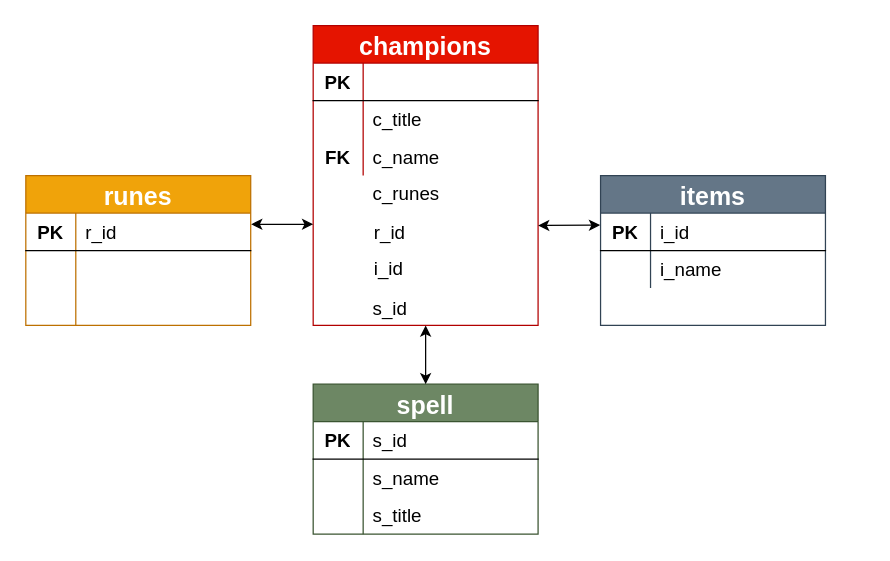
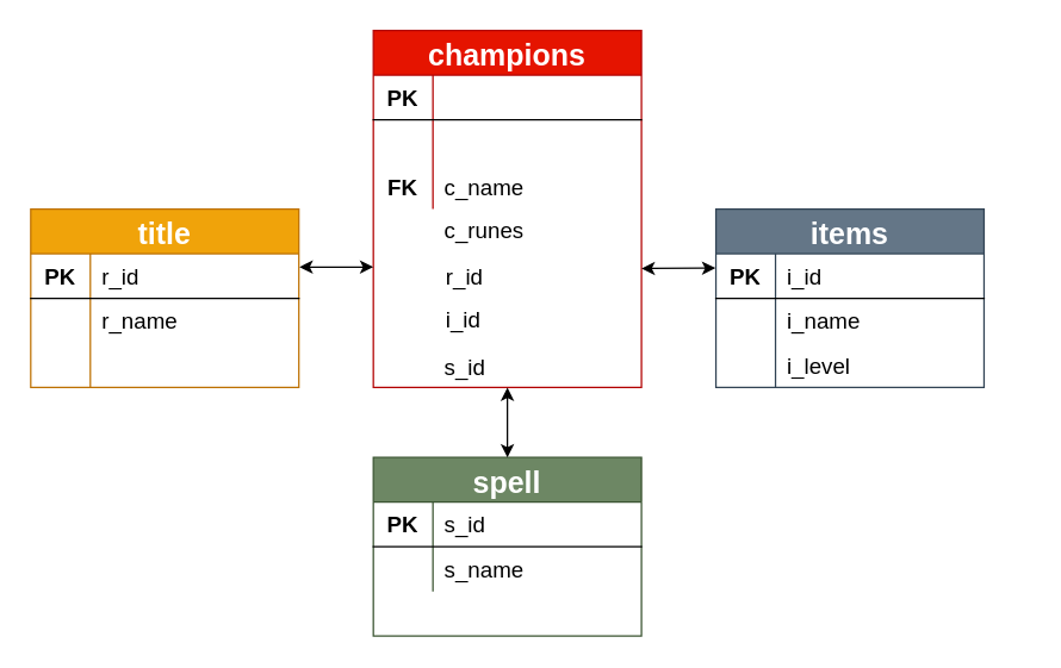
- <mxCell id="21" value="&lt;span style=&quot;font-size: 15px&quot;&gt;c_title&lt;/span&gt;" style="shape=partialRectangle;html=1;whiteSpace=wrap;connectable=0;fillColor=none;top=0;left=0;bottom=0;right=0;align=left;spacingLeft=6;overflow=hidden;" vertex="1" parent="19"><mxGeometry x="40" width="140" height="30" as="geometry" /></mxCell>
- <mxCell id="32" value="runes" style="shape=table;startSize=30;container=1;collapsible=0;childLayout=tableLayout;fixedRows=1;rowLines=0;fontStyle=1;align=center;fontSize=20;fillColor=#f0a30a;strokeColor=#BD7000;fontColor=#FFFFFF;" vertex="1" parent="31"><mxGeometry y="10" width="180" height="120" as="geometry" /></mxCell>
+ <mxCell id="32" value="title" style="shape=table;startSize=30;container=1;collapsible=0;childLayout=tableLayout;fixedRows=1;rowLines=0;fontStyle=1;align=center;fontSize=20;fillColor=#f0a30a;strokeColor=#BD7000;fontColor=#FFFFFF;" vertex="1" parent="31"><mxGeometry y="10" width="180" height="120" as="geometry" /></mxCell>
+ <mxCell id="45" value="&lt;span style=&quot;font-size: 15px&quot;&gt;r_name&lt;/span&gt;" style="shape=partialRectangle;html=1;whiteSpace=wrap;connectable=0;fillColor=none;top=0;left=0;bottom=0;right=0;align=left;spacingLeft=6;overflow=hidden;" vertex="1" parent="43"><mxGeometry x="40" width="140" height="30" as="geometry" /></mxCell>
+ <mxCell id="11" value="&lt;span style=&quot;font-size: 15px&quot;&gt;i_level&lt;/span&gt;" style="shape=partialRectangle;html=1;whiteSpace=wrap;connectable=0;fillColor=none;top=0;left=0;bottom=0;right=0;align=left;spacingLeft=6;overflow=hidden;" vertex="1" parent="9"><mxGeometry x="40" width="140" height="30" as="geometry" /></mxCell>
- <mxCell id="57" value="&lt;span style=&quot;font-size: 15px&quot;&gt;s_title&lt;/span&gt;" style="shape=partialRectangle;html=1;whiteSpace=wrap;connectable=0;fillColor=none;top=0;left=0;bottom=0;right=0;align=left;spacingLeft=6;overflow=hidden;" vertex="1" parent="55"><mxGeometry x="40" width="140" height="30" as="geometry" /></mxCell>
